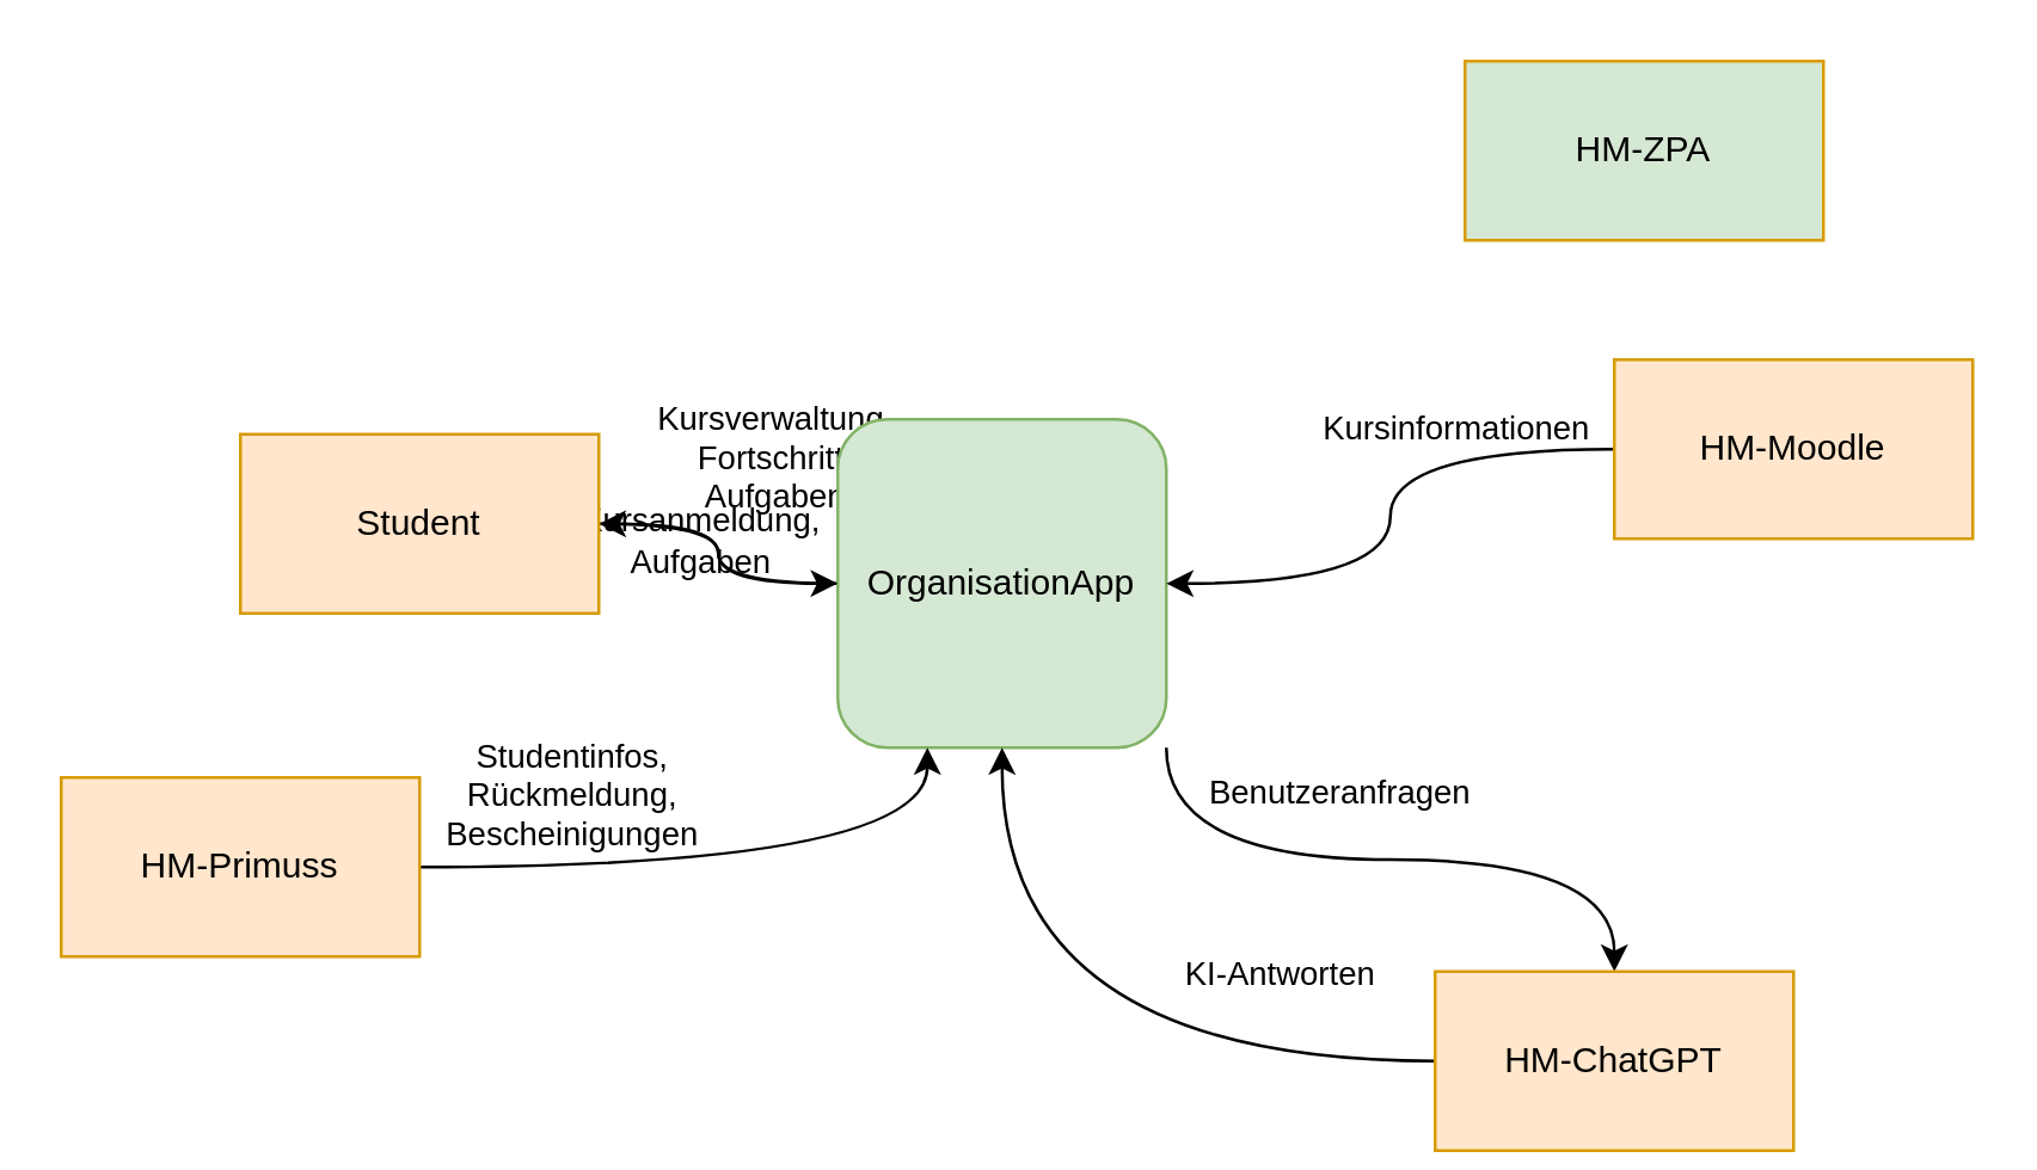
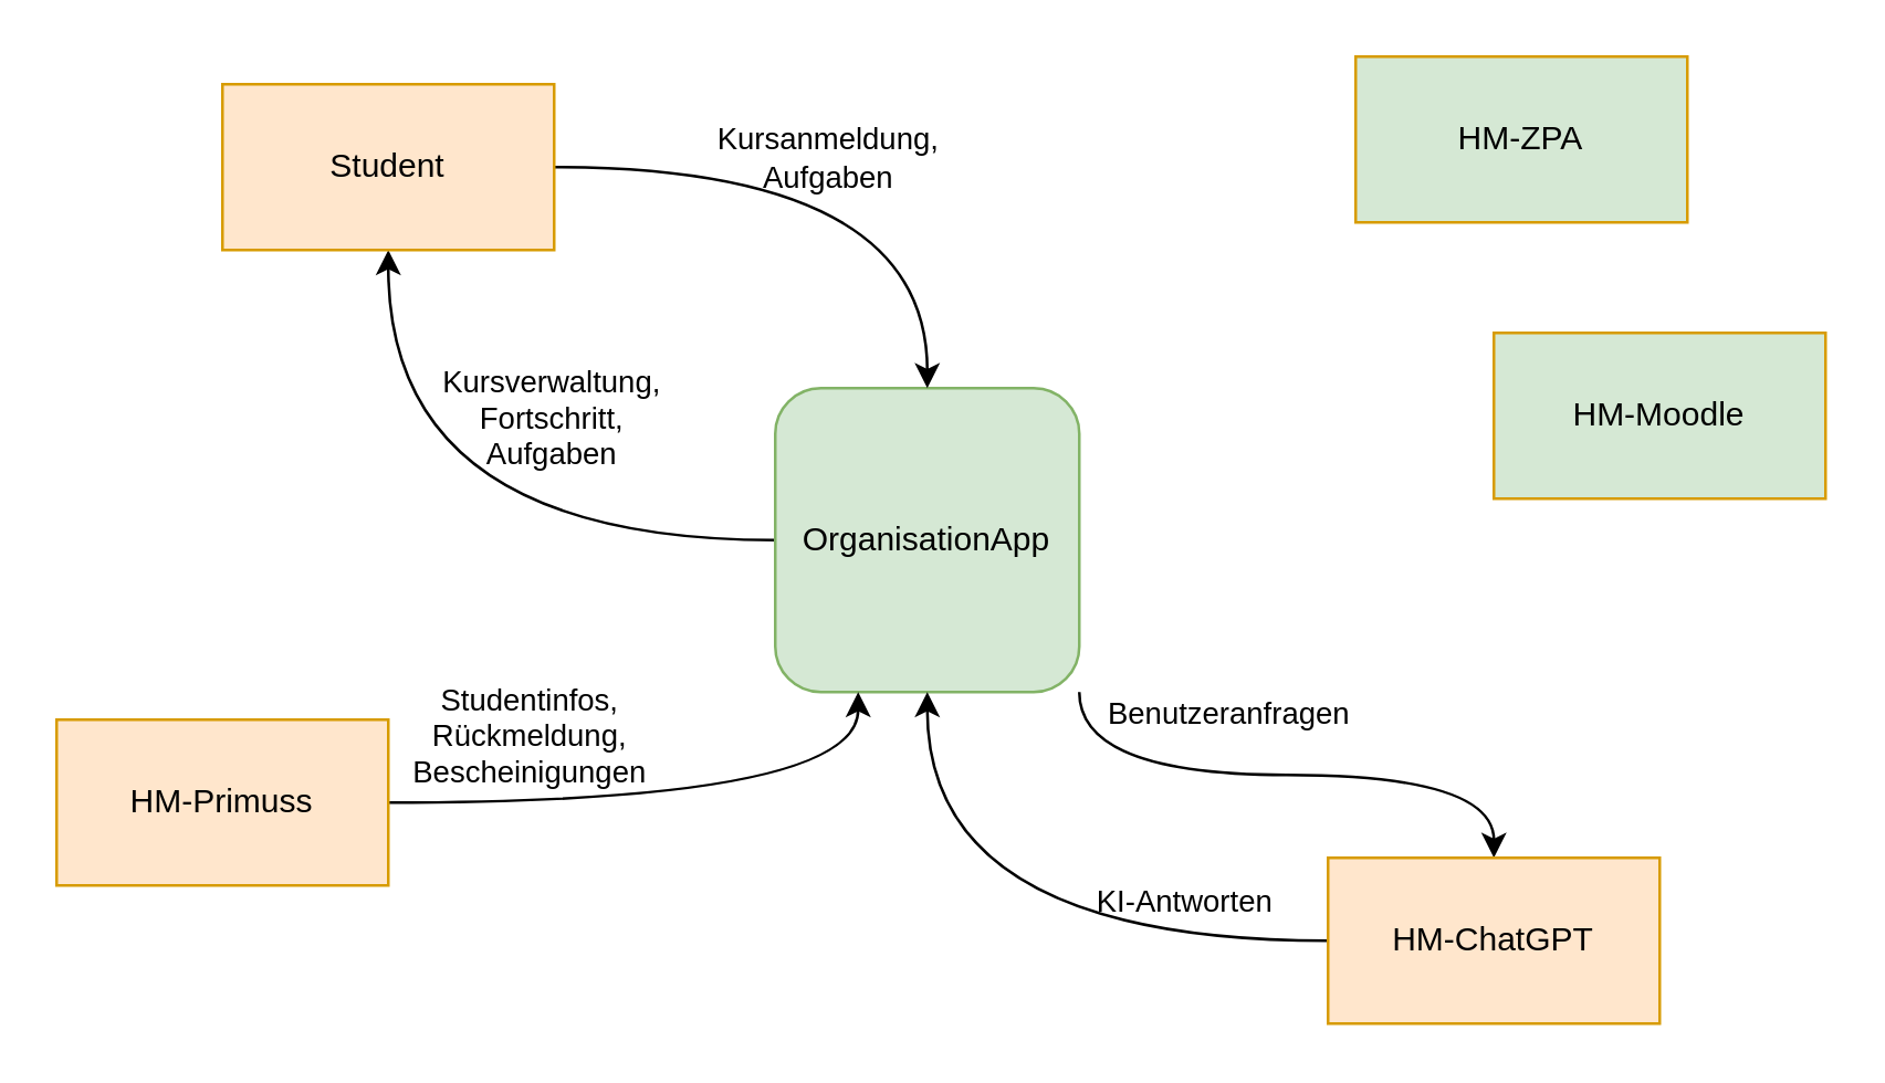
- <mxCell id="17" value="HM-Moodle" style="rounded=0;whiteSpace=wrap;html=1;fillColor=#ffe6cc;strokeColor=#d79b00;" vertex="1" parent="1"><mxGeometry x="540" y="120" width="120" height="60" as="geometry" /></mxCell>
+ <mxCell id="17" value="HM-Moodle" style="rounded=0;whiteSpace=wrap;html=1;fillColor=#d5e8d4;strokeColor=#d79b00;" vertex="1" parent="1"><mxGeometry x="540" y="120" width="120" height="60" as="geometry" /></mxCell>
- <mxCell id="15" style="edgeStyle=orthogonalEdgeStyle;rounded=0;orthogonalLoop=1;jettySize=auto;html=1;curved=1;" edge="1" parent="1" source="17" target="6"><mxGeometry relative="1" as="geometry" /></mxCell>
- <mxCell id="16" value="Kursinformationen" style="edgeLabel;html=1;align=center;verticalAlign=middle;resizable=0;points=[];labelBackgroundColor=none;" vertex="1" connectable="0" parent="15"><mxGeometry x="-0.403" y="3" relative="1" as="geometry"><mxPoint x="4" y="-11" as="offset" /></mxGeometry></mxCell>
- <mxCell id="9" value="Student" style="rounded=0;whiteSpace=wrap;html=1;fillColor=#ffe6cc;strokeColor=#d79b00;" vertex="1" parent="1"><mxGeometry x="80" y="145" width="120" height="60" as="geometry" /></mxCell>
+ <mxCell id="9" value="Student" style="rounded=0;whiteSpace=wrap;html=1;fillColor=#ffe6cc;strokeColor=#d79b00;" vertex="1" parent="1"><mxGeometry x="80" y="30" width="120" height="60" as="geometry" /></mxCell>
- <mxCell id="14" value="HM-ChatGPT" style="rounded=0;whiteSpace=wrap;html=1;fillColor=#ffe6cc;strokeColor=#d79b00;" vertex="1" parent="1"><mxGeometry x="480" y="325" width="120" height="60" as="geometry" /></mxCell>
+ <mxCell id="14" value="HM-ChatGPT" style="rounded=0;whiteSpace=wrap;html=1;fillColor=#ffe6cc;strokeColor=#d79b00;" vertex="1" parent="1"><mxGeometry x="480" y="310" width="120" height="60" as="geometry" /></mxCell>
